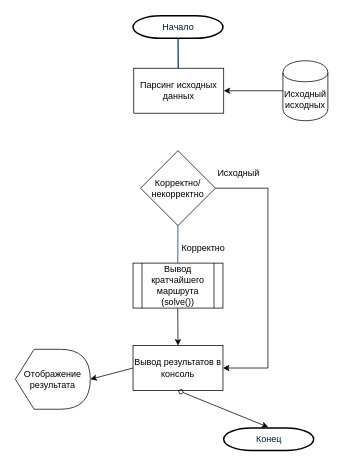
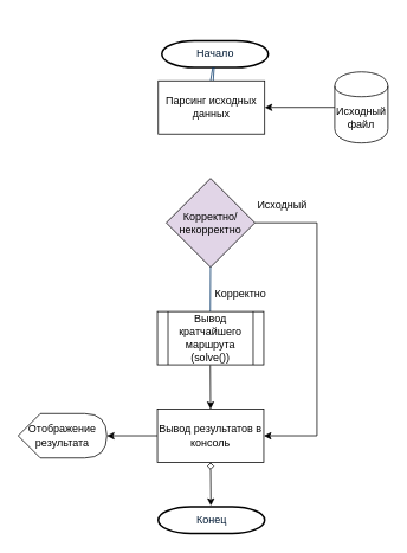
- <mxCell id="2" value="Начало&lt;br&gt;" style="shape=mxgraph.flowchart.terminator;fillColor=#FFFFFF;strokeColor=#000000;strokeWidth=2;gradientColor=none;gradientDirection=north;fontColor=#001933;fontStyle=0;html=1;" parent="1" vertex="1"><mxGeometry x="177" y="20" width="120" height="30" as="geometry" /></mxCell>
+ <mxCell id="2" value="Начало&lt;br&gt;" style="shape=mxgraph.flowchart.terminator;fillColor=#FFFFFF;strokeColor=#000000;strokeWidth=2;gradientColor=none;gradientDirection=north;fontColor=#001933;fontStyle=0;html=1;" parent="1" vertex="1"><mxGeometry x="182" y="45" width="120" height="30" as="geometry" /></mxCell>
- <mxCell id="6" value="Исходный&lt;br&gt;исходных&lt;br&gt;" style="shape=cylinder;whiteSpace=wrap;html=1;boundedLbl=1;backgroundOutline=1;" parent="1" vertex="1"><mxGeometry x="377" y="80" width="60" height="80" as="geometry" /></mxCell>
+ <mxCell id="6" value="Исходный&lt;br&gt;файл&lt;br&gt;" style="shape=cylinder;whiteSpace=wrap;html=1;boundedLbl=1;backgroundOutline=1;" parent="1" vertex="1"><mxGeometry x="377" y="80" width="60" height="80" as="geometry" /></mxCell>
- <mxCell id="8" value="Корректно/некорректно" style="rhombus;whiteSpace=wrap;html=1;" parent="1" vertex="1"><mxGeometry x="187" y="200" width="100" height="100" as="geometry" /></mxCell>
+ <mxCell id="8" value="Корректно/некорректно" style="rhombus;whiteSpace=wrap;html=1;fillColor=#e1d5e7;" parent="1" vertex="1"><mxGeometry x="187" y="200" width="100" height="100" as="geometry" /></mxCell>
- <mxCell id="18" value="Отображение результата&lt;br&gt;" style="shape=display;whiteSpace=wrap;html=1;" vertex="1" parent="1"><mxGeometry x="20" y="465" width="100" height="80" as="geometry" /></mxCell>
+ <mxCell id="18" value="Отображение результата&lt;br&gt;" style="shape=display;whiteSpace=wrap;html=1;" vertex="1" parent="1"><mxGeometry x="20" y="465" width="100" height="50" as="geometry" /></mxCell>
- <mxCell id="10" value="Конец&lt;br&gt;" style="shape=mxgraph.flowchart.terminator;fillColor=#FFFFFF;strokeColor=#000000;strokeWidth=2;gradientColor=none;gradientDirection=north;fontColor=#001933;fontStyle=0;html=1;" parent="1" vertex="1"><mxGeometry x="298" y="570" width="120" height="30" as="geometry" /></mxCell>
+ <mxCell id="10" value="Конец&lt;br&gt;" style="shape=mxgraph.flowchart.terminator;fillColor=#FFFFFF;strokeColor=#000000;strokeWidth=2;gradientColor=none;gradientDirection=north;fontColor=#001933;fontStyle=0;html=1;" parent="1" vertex="1"><mxGeometry x="178" y="570" width="120" height="30" as="geometry" /></mxCell>
